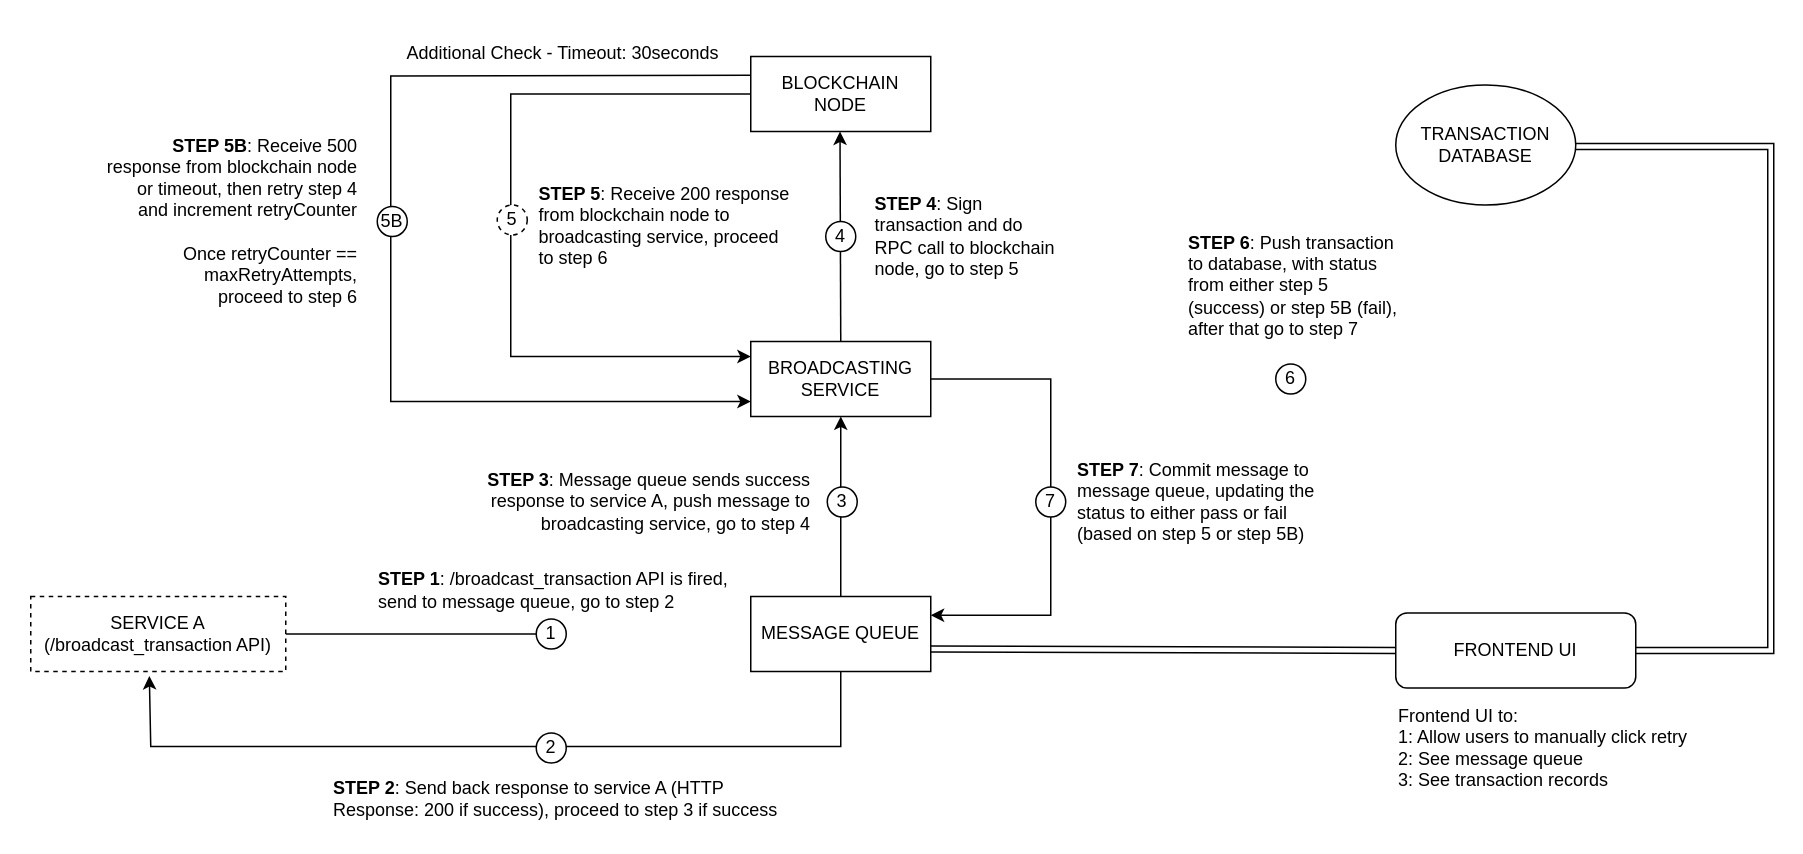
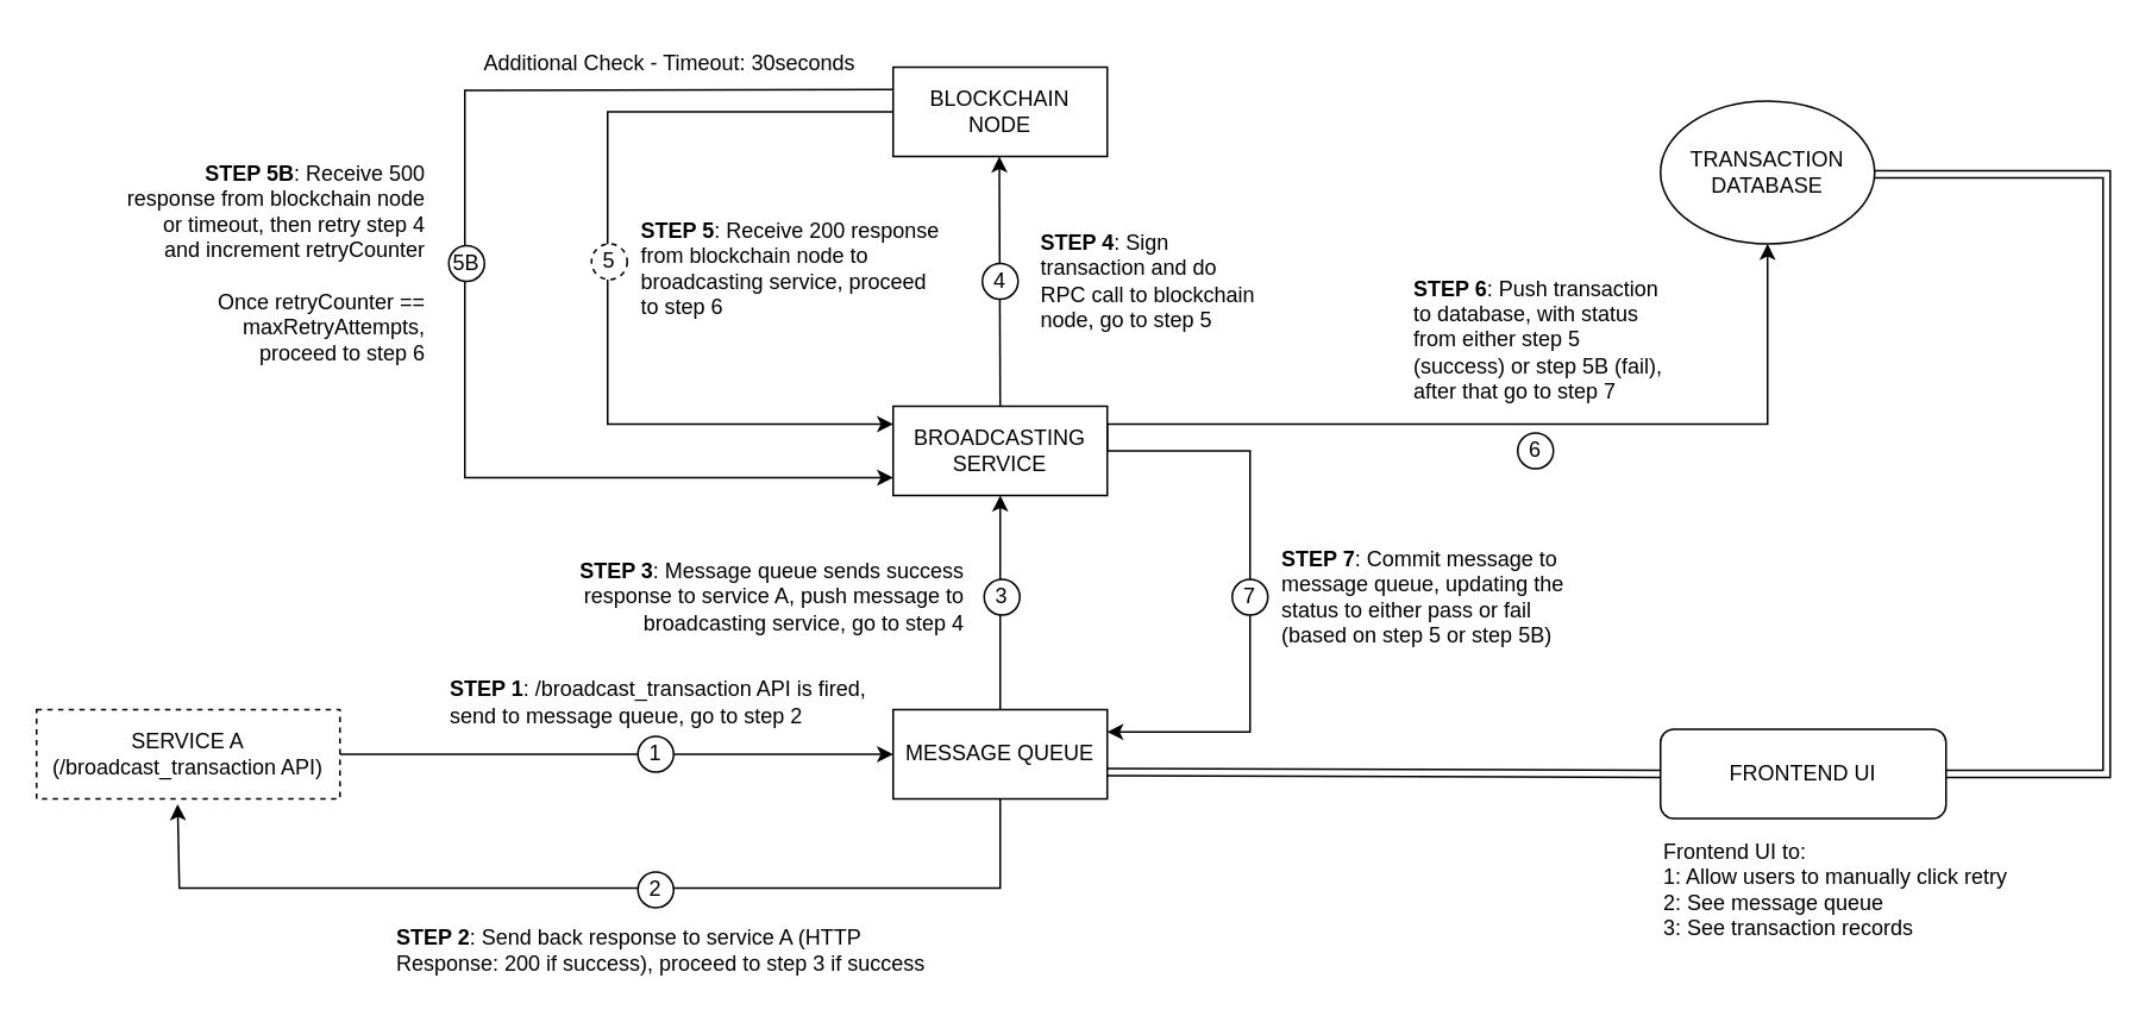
+ <mxCell id="4" style="edgeStyle=orthogonalEdgeStyle;rounded=0;orthogonalLoop=1;jettySize=auto;html=1;exitX=1;exitY=0.5;exitDx=0;exitDy=0;entryX=0.5;entryY=1;entryDx=0;entryDy=0;" edge="1" parent="1" source="6" target="8"><mxGeometry relative="1" as="geometry"><Array as="points"><mxPoint x="620" y="237" /><mxPoint x="990" y="237" /></Array></mxGeometry></mxCell>
+ <mxCell id="10" value="" style="endArrow=classic;html=1;rounded=0;entryX=0;entryY=0.5;entryDx=0;entryDy=0;exitX=1;exitY=0.5;exitDx=0;exitDy=0;startArrow=none;" edge="1" parent="1" source="24" target="3"><mxGeometry width="50" height="50" relative="1" as="geometry"><mxPoint x="420" y="421.5" as="sourcePoint" /><mxPoint x="490" y="422" as="targetPoint" /></mxGeometry></mxCell>
